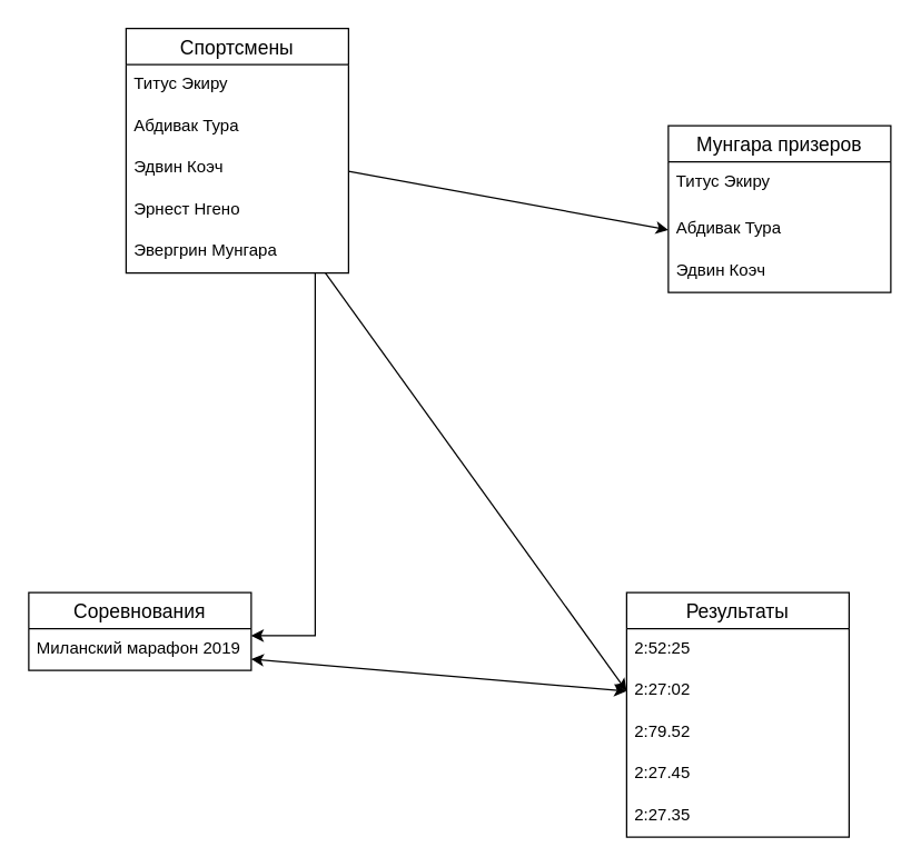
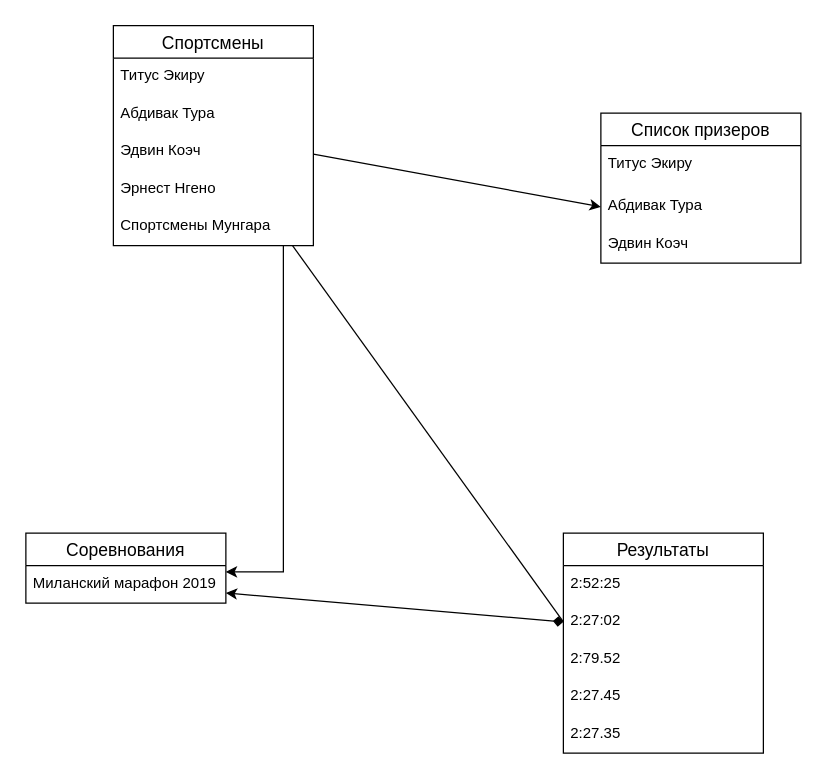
- <mxCell id="16" value="Мунгара призеров" style="swimlane;fontStyle=0;childLayout=stackLayout;horizontal=1;startSize=26;horizontalStack=0;resizeParent=1;resizeParentMax=0;resizeLast=0;collapsible=1;marginBottom=0;align=center;fontSize=14;" vertex="1" parent="1"><mxGeometry x="480" y="90" width="160" height="120" as="geometry" /></mxCell>
+ <mxCell id="16" value="Список призеров" style="swimlane;fontStyle=0;childLayout=stackLayout;horizontal=1;startSize=26;horizontalStack=0;resizeParent=1;resizeParentMax=0;resizeLast=0;collapsible=1;marginBottom=0;align=center;fontSize=14;" vertex="1" parent="1"><mxGeometry x="480" y="90" width="160" height="120" as="geometry" /></mxCell>
- <mxCell id="7" value="Эвергрин Мунгара" style="text;strokeColor=none;fillColor=none;spacingLeft=4;spacingRight=4;overflow=hidden;rotatable=0;points=[[0,0.5],[1,0.5]];portConstraint=eastwest;fontSize=12;" vertex="1" parent="2"><mxGeometry y="146" width="160" height="30" as="geometry" /></mxCell>
+ <mxCell id="7" value="Спортсмены Мунгара" style="text;strokeColor=none;fillColor=none;spacingLeft=4;spacingRight=4;overflow=hidden;rotatable=0;points=[[0,0.5],[1,0.5]];portConstraint=eastwest;fontSize=12;" vertex="1" parent="2"><mxGeometry y="146" width="160" height="30" as="geometry" /></mxCell>
- <mxCell id="23" value="" style="endArrow=classic;html=1;rounded=0;entryX=0;entryY=0.5;entryDx=0;entryDy=0;" edge="1" parent="1" source="2" target="12"><mxGeometry width="50" height="50" relative="1" as="geometry"><mxPoint x="246" y="109" as="sourcePoint" /><mxPoint x="330" y="410" as="targetPoint" /></mxGeometry></mxCell>
+ <mxCell id="23" value="" style="endArrow=none;html=1;rounded=0;entryX=0;entryY=0.5;entryDx=0;entryDy=0;" edge="1" parent="1" source="2" target="12"><mxGeometry width="50" height="50" relative="1" as="geometry"><mxPoint x="246" y="109" as="sourcePoint" /><mxPoint x="330" y="410" as="targetPoint" /></mxGeometry></mxCell>
- <mxCell id="22" value="" style="endArrow=classic;startArrow=classic;html=1;rounded=0;entryX=0;entryY=0.5;entryDx=0;entryDy=0;" edge="1" parent="1" source="9" target="12"><mxGeometry width="50" height="50" relative="1" as="geometry"><mxPoint x="180" y="497" as="sourcePoint" /><mxPoint x="330" y="410" as="targetPoint" /></mxGeometry></mxCell>
+ <mxCell id="22" value="" style="endArrow=diamond;startArrow=classic;html=1;rounded=0;entryX=0;entryY=0.5;entryDx=0;entryDy=0;" edge="1" parent="1" source="9" target="12"><mxGeometry width="50" height="50" relative="1" as="geometry"><mxPoint x="180" y="497" as="sourcePoint" /><mxPoint x="330" y="410" as="targetPoint" /></mxGeometry></mxCell>
